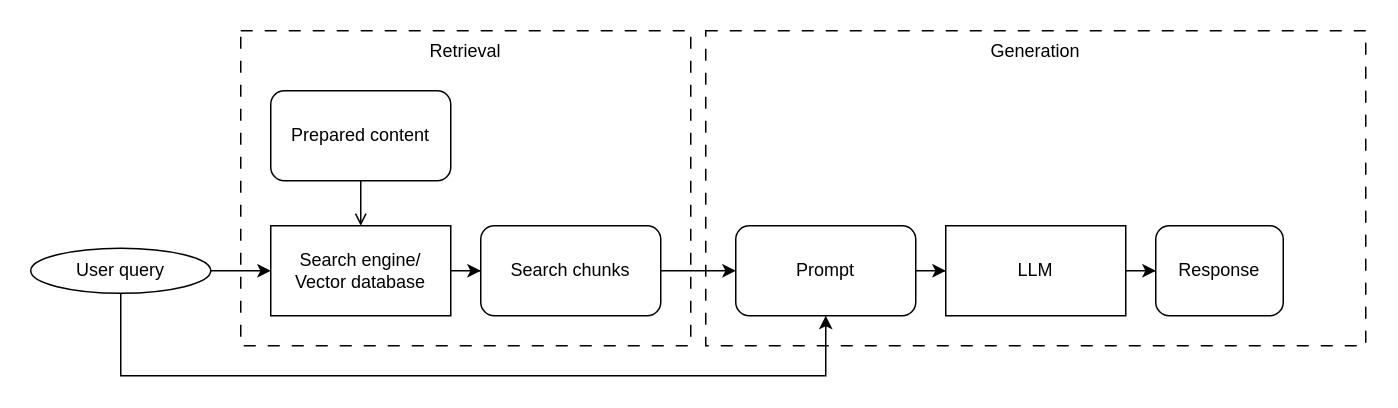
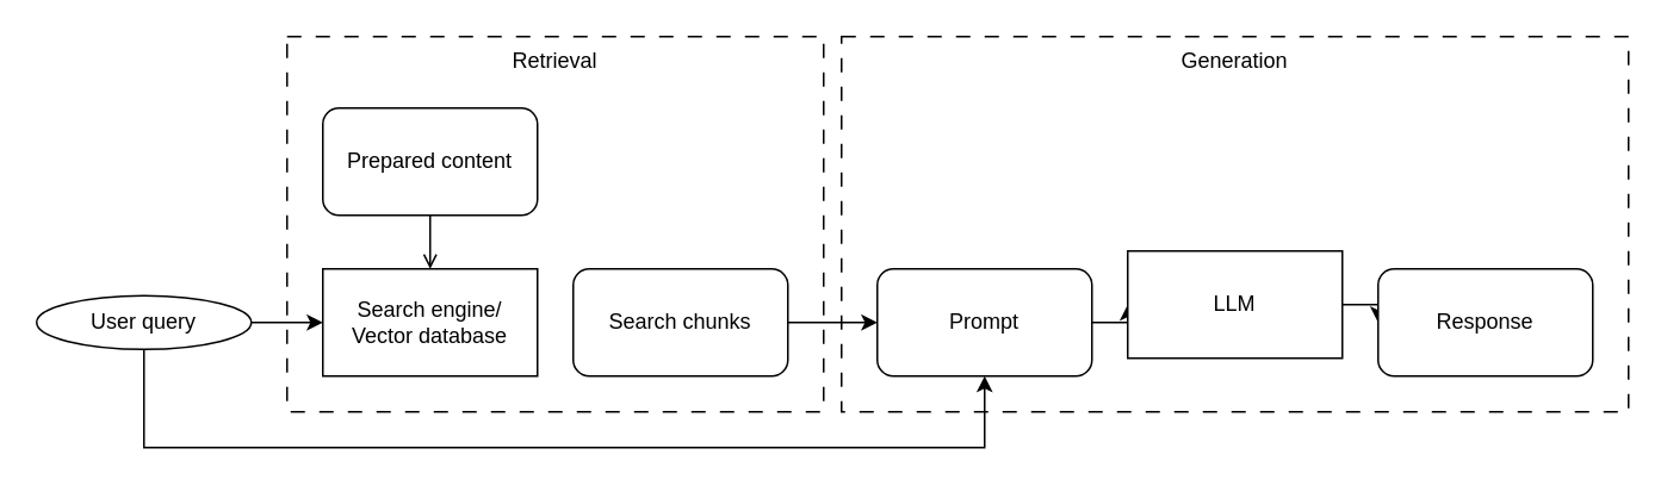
- <mxCell id="4" style="edgeStyle=orthogonalEdgeStyle;rounded=0;orthogonalLoop=1;jettySize=auto;html=1;entryX=0;entryY=0.5;entryDx=0;entryDy=0;" edge="1" parent="1" source="5" target="12"><mxGeometry relative="1" as="geometry" /></mxCell>
- <mxCell id="16" value="LLM" style="rounded=0;whiteSpace=wrap;html=1;" vertex="1" parent="1"><mxGeometry x="630" y="150" width="120" height="60" as="geometry" /></mxCell>
+ <mxCell id="16" value="LLM" style="rounded=0;whiteSpace=wrap;html=1;" vertex="1" parent="1"><mxGeometry x="630" y="140" width="120" height="60" as="geometry" /></mxCell>
- <mxCell id="17" value="Response" style="rounded=1;whiteSpace=wrap;html=1;" vertex="1" parent="1"><mxGeometry x="770" y="150" width="85" height="60" as="geometry" /></mxCell>
+ <mxCell id="17" value="Response" style="rounded=1;whiteSpace=wrap;html=1;" vertex="1" parent="1"><mxGeometry x="770" y="150" width="120" height="60" as="geometry" /></mxCell>
